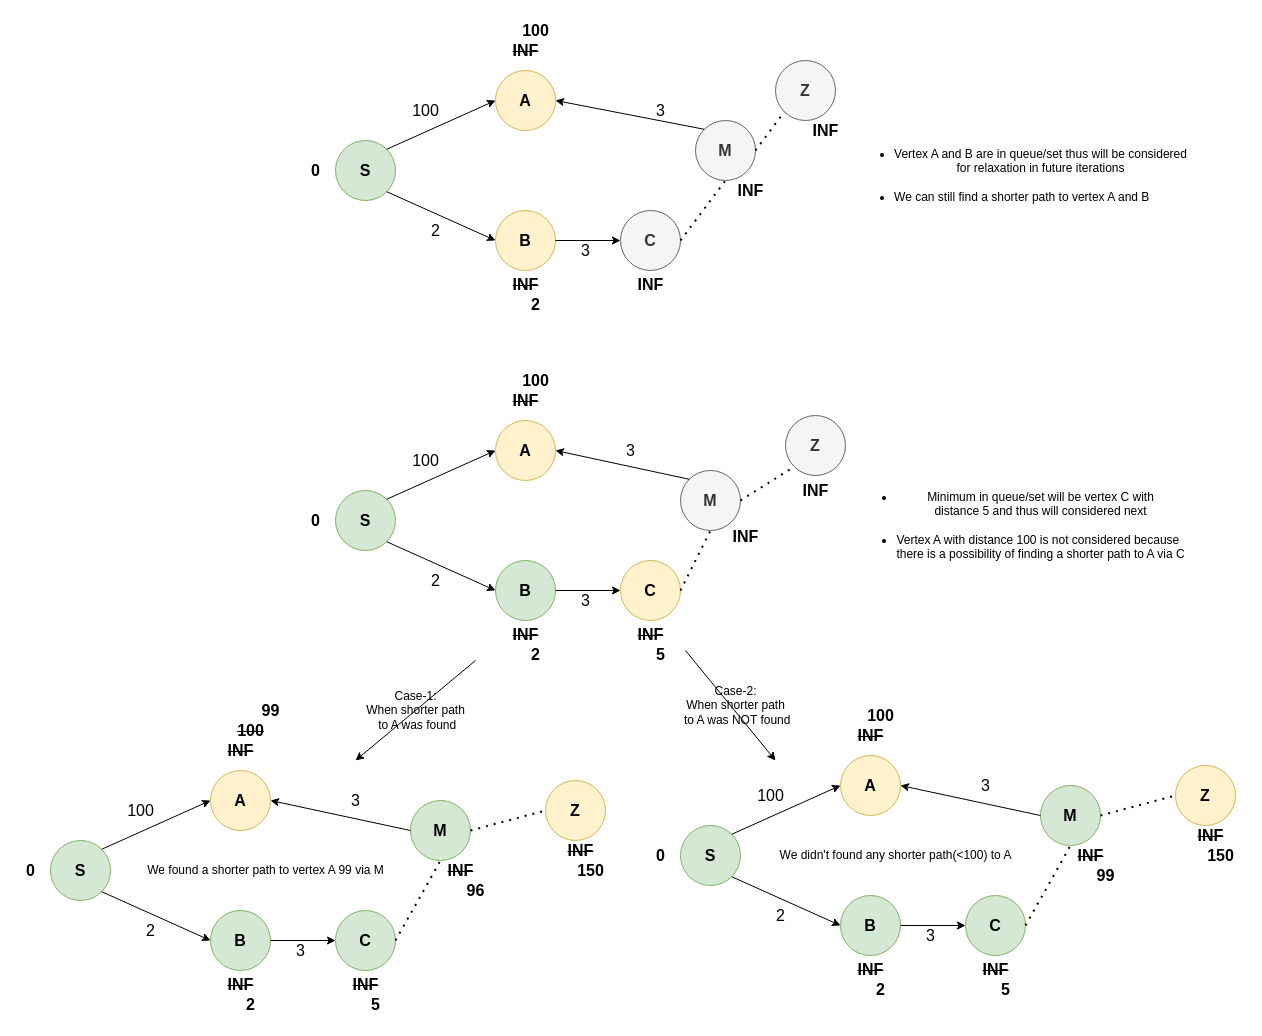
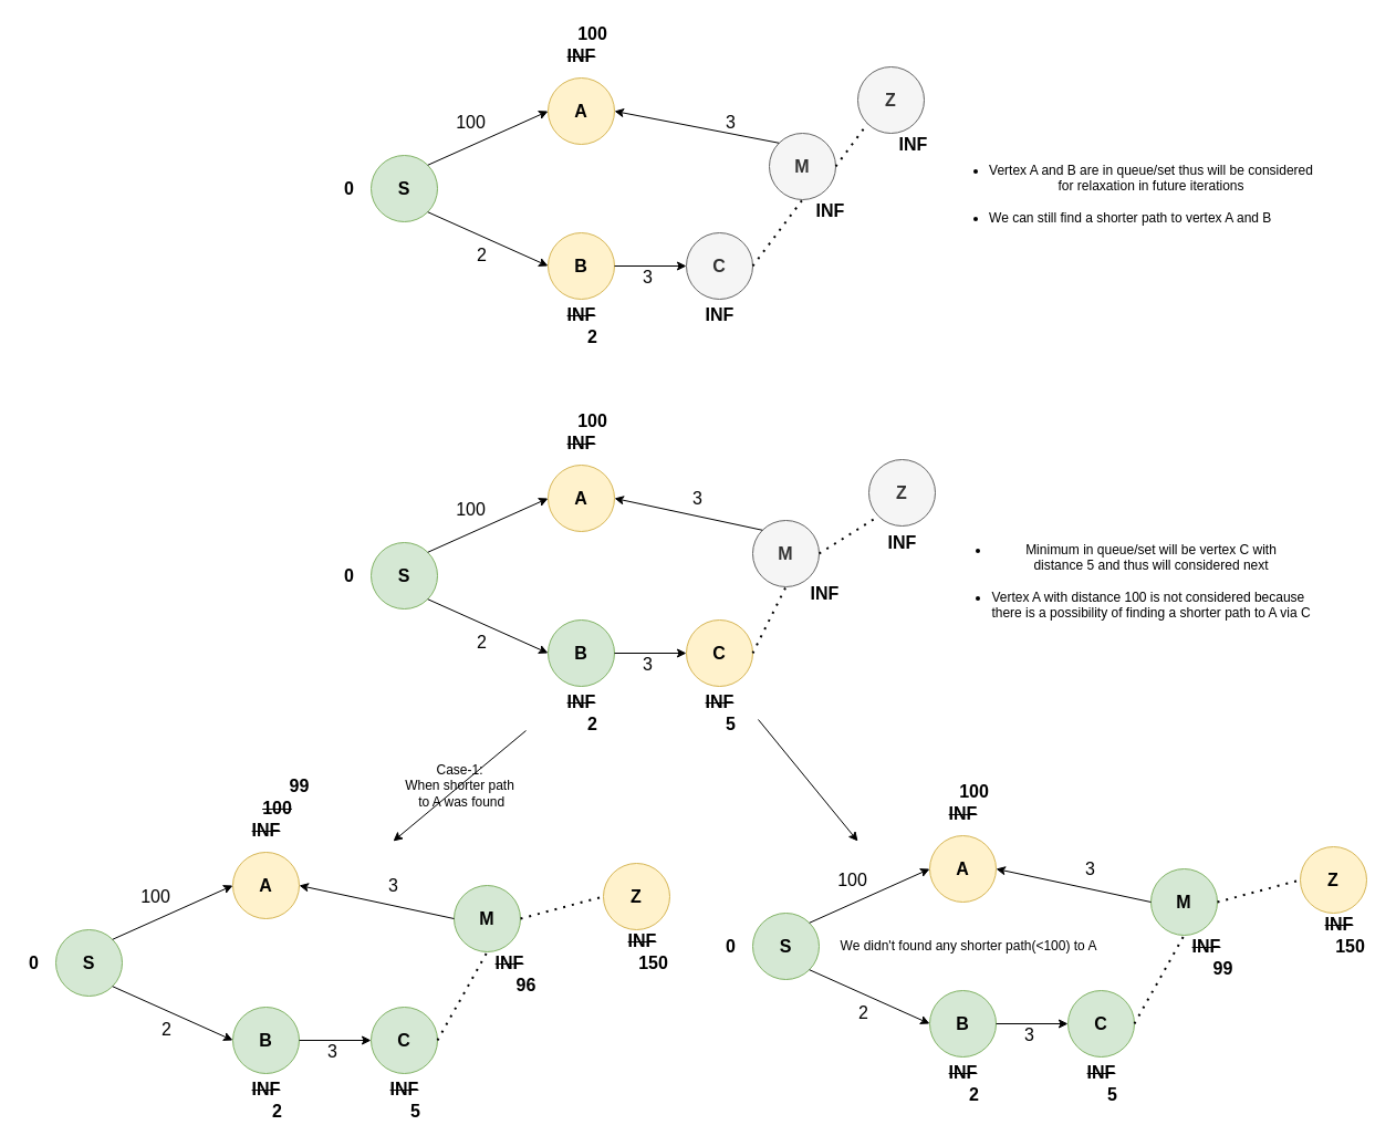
- <mxCell id="85" value="Case-2: &lt;br&gt;When shorter path&lt;br&gt;&amp;nbsp;to A was NOT found" style="text;html=1;align=center;verticalAlign=middle;resizable=0;points=[];autosize=1;strokeColor=none;" vertex="1" parent="1"><mxGeometry x="670" y="680" width="130" height="50" as="geometry" /></mxCell>
- <mxCell id="107" value="&lt;span style=&quot;text-align: left&quot;&gt;We didn't found any shorter path(&amp;lt;100) to A&lt;/span&gt;" style="text;html=1;align=center;verticalAlign=middle;resizable=0;points=[];autosize=1;strokeColor=none;" vertex="1" parent="1"><mxGeometry x="770" y="845" width="250" height="20" as="geometry" /></mxCell>
+ <mxCell id="107" value="&lt;span style=&quot;text-align: left&quot;&gt;We didn't found any shorter path(&amp;lt;100) to A&lt;/span&gt;" style="text;html=1;align=center;verticalAlign=middle;resizable=0;points=[];autosize=1;strokeColor=none;" vertex="1" parent="1"><mxGeometry x="750" y="845" width="250" height="20" as="geometry" /></mxCell>
- <mxCell id="68" value="&lt;span style=&quot;text-align: left&quot;&gt;We found a shorter path to vertex A 99 via M&lt;/span&gt;" style="text;html=1;align=center;verticalAlign=middle;resizable=0;points=[];autosize=1;strokeColor=none;" vertex="1" parent="1"><mxGeometry x="140" y="860" width="250" height="20" as="geometry" /></mxCell>
